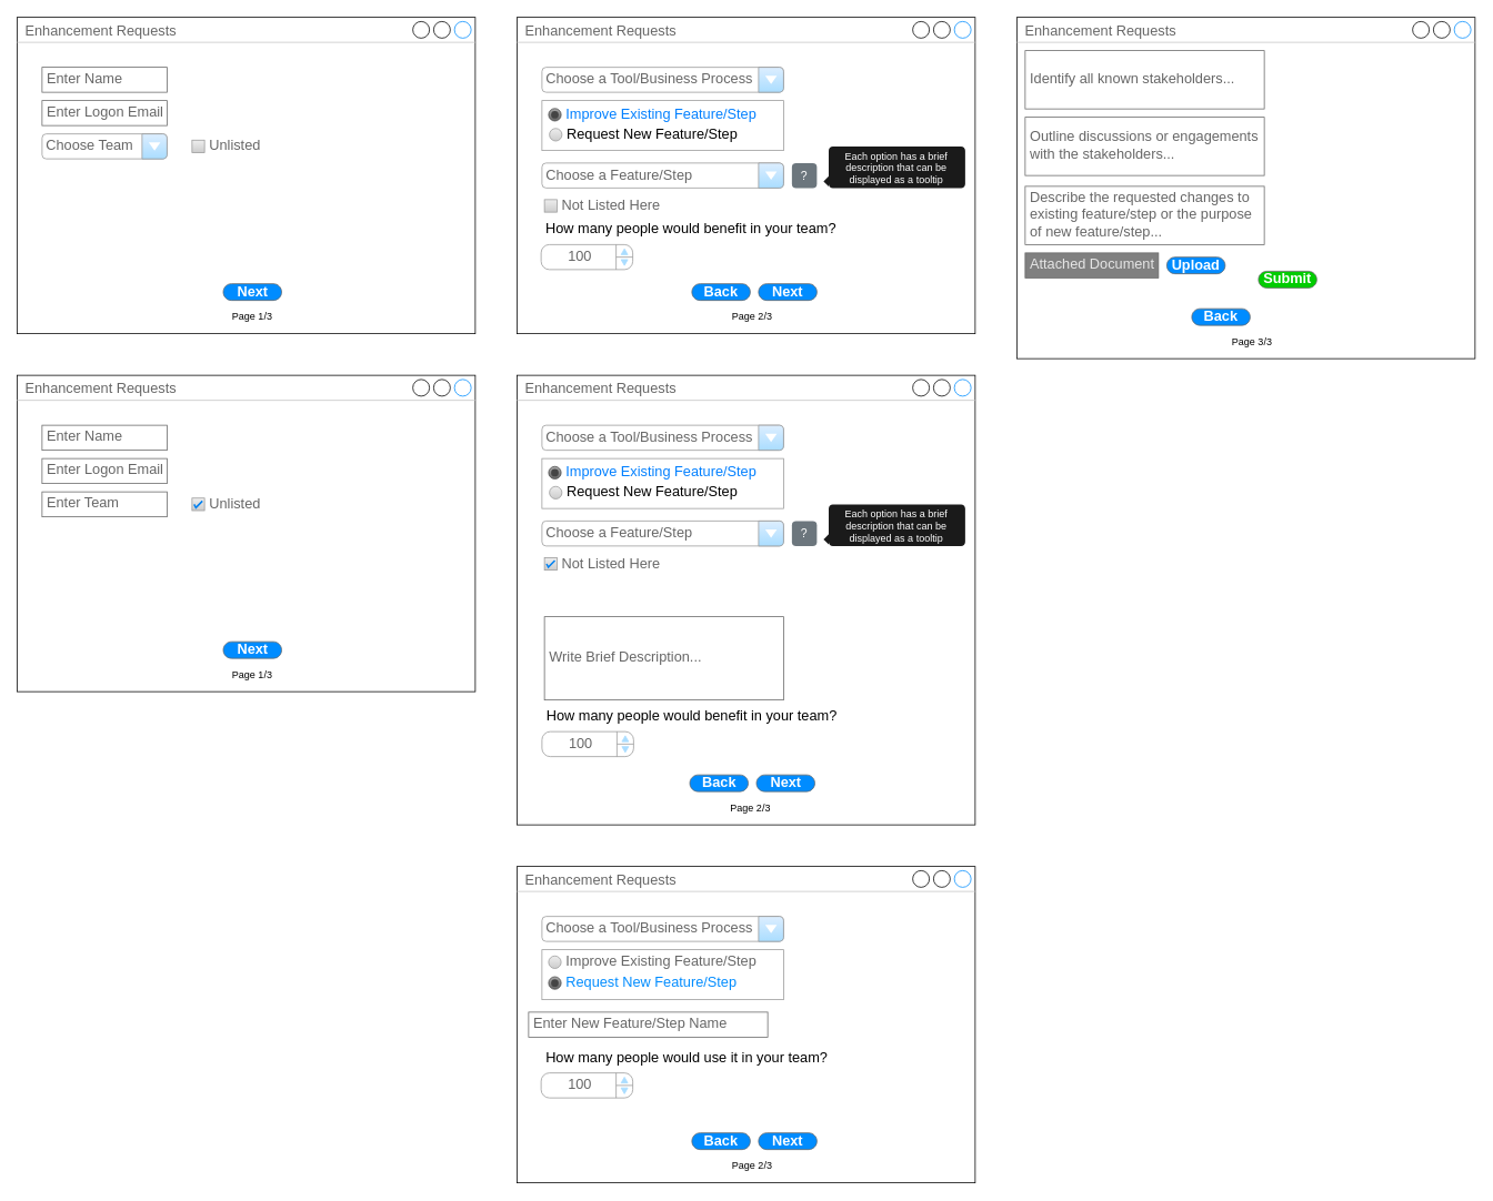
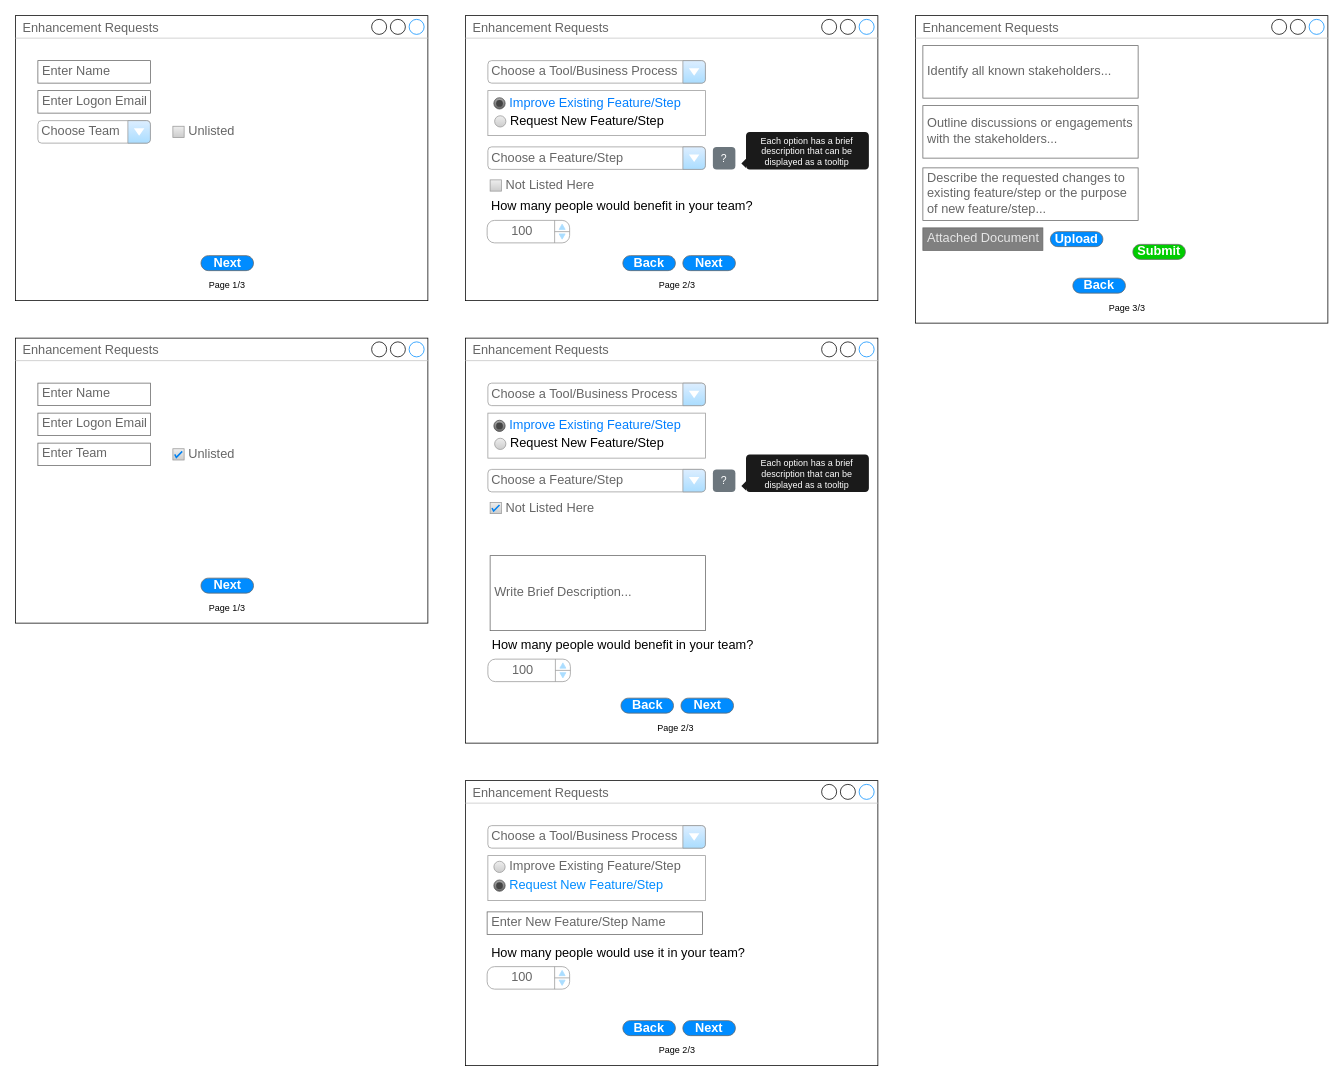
- <mxCell id="60" value="Enter New Feature/Step Name" style="strokeWidth=1;shadow=0;dashed=0;align=center;html=1;shape=mxgraph.mockup.text.textBox;fontColor=#666666;align=left;fontSize=17;spacingLeft=4;spacingTop=-3;strokeColor=#666666;mainText=" parent="1" vertex="1"><mxGeometry x="634" y="1215" width="287" height="30" as="geometry" /></mxCell>
+ <mxCell id="60" value="Enter New Feature/Step Name" style="strokeWidth=1;shadow=0;dashed=0;align=center;html=1;shape=mxgraph.mockup.text.textBox;fontColor=#666666;align=left;fontSize=17;spacingLeft=4;spacingTop=-3;strokeColor=#666666;mainText=" parent="1" vertex="1"><mxGeometry x="649" y="1215" width="287" height="30" as="geometry" /></mxCell>
